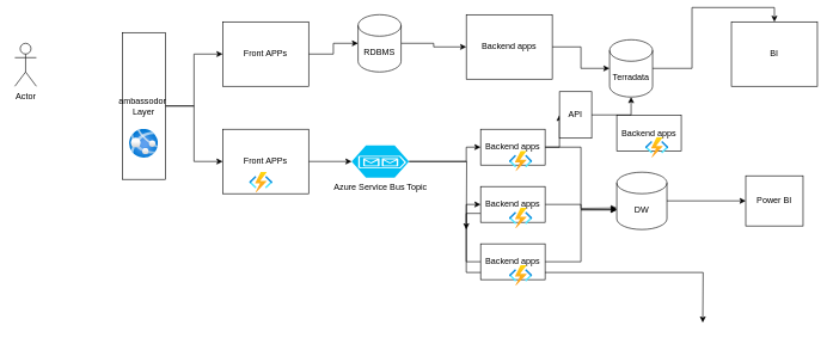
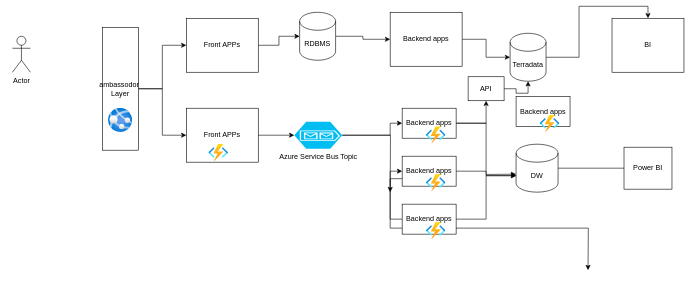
- <mxCell id="40" value="API" style="rounded=0;whiteSpace=wrap;html=1;" vertex="1" parent="1"><mxGeometry x="780" y="127.5" width="45" height="65" as="geometry" /></mxCell>
+ <mxCell id="40" value="API" style="rounded=0;whiteSpace=wrap;html=1;" vertex="1" parent="1"><mxGeometry x="780" y="127.5" width="60" height="40" as="geometry" /></mxCell>
- <mxCell id="34" style="edgeStyle=orthogonalEdgeStyle;rounded=0;orthogonalLoop=1;jettySize=auto;html=1;entryX=0;entryY=0.5;entryDx=0;entryDy=0;" edge="1" parent="1" source="35" target="36"><mxGeometry relative="1" as="geometry" /></mxCell>
+ <mxCell id="34" style="edgeStyle=orthogonalEdgeStyle;rounded=0;orthogonalLoop=1;jettySize=auto;html=1;entryX=0;entryY=0.5;entryDx=0;entryDy=0;endArrow=none;" edge="1" parent="1" source="35" target="36"><mxGeometry relative="1" as="geometry" /></mxCell>
